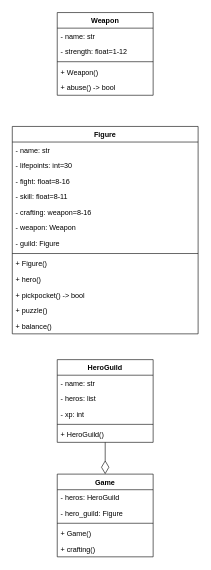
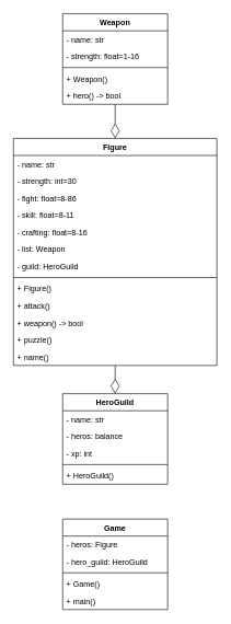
- <mxCell id="20" value="- strength: float=1-12" style="text;strokeColor=none;fillColor=none;align=left;verticalAlign=top;spacingLeft=4;spacingRight=4;overflow=hidden;rotatable=0;points=[[0,0.5],[1,0.5]];portConstraint=eastwest;" vertex="1" parent="18"><mxGeometry y="52" width="160" height="26" as="geometry" /></mxCell>
+ <mxCell id="20" value="- strength: float=1-16" style="text;strokeColor=none;fillColor=none;align=left;verticalAlign=top;spacingLeft=4;spacingRight=4;overflow=hidden;rotatable=0;points=[[0,0.5],[1,0.5]];portConstraint=eastwest;" vertex="1" parent="18"><mxGeometry y="52" width="160" height="26" as="geometry" /></mxCell>
- <mxCell id="23" value="+ abuse() -&gt; bool" style="text;strokeColor=none;fillColor=none;align=left;verticalAlign=top;spacingLeft=4;spacingRight=4;overflow=hidden;rotatable=0;points=[[0,0.5],[1,0.5]];portConstraint=eastwest;" vertex="1" parent="18"><mxGeometry y="112" width="160" height="26" as="geometry" /></mxCell>
+ <mxCell id="23" value="+ hero() -&gt; bool" style="text;strokeColor=none;fillColor=none;align=left;verticalAlign=top;spacingLeft=4;spacingRight=4;overflow=hidden;rotatable=0;points=[[0,0.5],[1,0.5]];portConstraint=eastwest;" vertex="1" parent="18"><mxGeometry y="112" width="160" height="26" as="geometry" /></mxCell>
+ <mxCell id="17" style="edgeStyle=orthogonalEdgeStyle;rounded=0;orthogonalLoop=1;jettySize=auto;html=1;exitX=0.5;exitY=1;exitDx=0;exitDy=0;entryX=0.5;entryY=0;entryDx=0;entryDy=0;endArrow=diamondThin;endFill=0;strokeWidth=1;endSize=20;" edge="1" parent="1" source="18" target="3"><mxGeometry relative="1" as="geometry" /></mxCell>
- <mxCell id="5" value="- lifepoints: int=30" style="text;strokeColor=none;fillColor=none;align=left;verticalAlign=top;spacingLeft=4;spacingRight=4;overflow=hidden;rotatable=0;points=[[0,0.5],[1,0.5]];portConstraint=eastwest;" vertex="1" parent="3"><mxGeometry y="52" width="310" height="26" as="geometry" /></mxCell>
+ <mxCell id="5" value="- strength: int=30" style="text;strokeColor=none;fillColor=none;align=left;verticalAlign=top;spacingLeft=4;spacingRight=4;overflow=hidden;rotatable=0;points=[[0,0.5],[1,0.5]];portConstraint=eastwest;" vertex="1" parent="3"><mxGeometry y="52" width="310" height="26" as="geometry" /></mxCell>
- <mxCell id="6" value="- fight: float=8-16" style="text;strokeColor=none;fillColor=none;align=left;verticalAlign=top;spacingLeft=4;spacingRight=4;overflow=hidden;rotatable=0;points=[[0,0.5],[1,0.5]];portConstraint=eastwest;" vertex="1" parent="3"><mxGeometry y="78" width="310" height="26" as="geometry" /></mxCell>
+ <mxCell id="6" value="- fight: float=8-86" style="text;strokeColor=none;fillColor=none;align=left;verticalAlign=top;spacingLeft=4;spacingRight=4;overflow=hidden;rotatable=0;points=[[0,0.5],[1,0.5]];portConstraint=eastwest;" vertex="1" parent="3"><mxGeometry y="78" width="310" height="26" as="geometry" /></mxCell>
- <mxCell id="8" value="- crafting: weapon=8-16" style="text;strokeColor=none;fillColor=none;align=left;verticalAlign=top;spacingLeft=4;spacingRight=4;overflow=hidden;rotatable=0;points=[[0,0.5],[1,0.5]];portConstraint=eastwest;" vertex="1" parent="3"><mxGeometry y="130" width="310" height="26" as="geometry" /></mxCell>
+ <mxCell id="8" value="- crafting: float=8-16" style="text;strokeColor=none;fillColor=none;align=left;verticalAlign=top;spacingLeft=4;spacingRight=4;overflow=hidden;rotatable=0;points=[[0,0.5],[1,0.5]];portConstraint=eastwest;" vertex="1" parent="3"><mxGeometry y="130" width="310" height="26" as="geometry" /></mxCell>
- <mxCell id="9" value="- weapon: Weapon" style="text;strokeColor=none;fillColor=none;align=left;verticalAlign=top;spacingLeft=4;spacingRight=4;overflow=hidden;rotatable=0;points=[[0,0.5],[1,0.5]];portConstraint=eastwest;" vertex="1" parent="3"><mxGeometry y="156" width="310" height="26" as="geometry" /></mxCell>
+ <mxCell id="9" value="- list: Weapon" style="text;strokeColor=none;fillColor=none;align=left;verticalAlign=top;spacingLeft=4;spacingRight=4;overflow=hidden;rotatable=0;points=[[0,0.5],[1,0.5]];portConstraint=eastwest;" vertex="1" parent="3"><mxGeometry y="156" width="310" height="26" as="geometry" /></mxCell>
- <mxCell id="10" value="- guild: Figure" style="text;strokeColor=none;fillColor=none;align=left;verticalAlign=top;spacingLeft=4;spacingRight=4;overflow=hidden;rotatable=0;points=[[0,0.5],[1,0.5]];portConstraint=eastwest;" vertex="1" parent="3"><mxGeometry y="182" width="310" height="26" as="geometry" /></mxCell>
+ <mxCell id="10" value="- guild: HeroGuild" style="text;strokeColor=none;fillColor=none;align=left;verticalAlign=top;spacingLeft=4;spacingRight=4;overflow=hidden;rotatable=0;points=[[0,0.5],[1,0.5]];portConstraint=eastwest;" vertex="1" parent="3"><mxGeometry y="182" width="310" height="26" as="geometry" /></mxCell>
- <mxCell id="13" value="+ hero()" style="text;strokeColor=none;fillColor=none;align=left;verticalAlign=top;spacingLeft=4;spacingRight=4;overflow=hidden;rotatable=0;points=[[0,0.5],[1,0.5]];portConstraint=eastwest;" vertex="1" parent="3"><mxGeometry y="242" width="310" height="26" as="geometry" /></mxCell>
+ <mxCell id="13" value="+ attack()" style="text;strokeColor=none;fillColor=none;align=left;verticalAlign=top;spacingLeft=4;spacingRight=4;overflow=hidden;rotatable=0;points=[[0,0.5],[1,0.5]];portConstraint=eastwest;" vertex="1" parent="3"><mxGeometry y="242" width="310" height="26" as="geometry" /></mxCell>
- <mxCell id="14" value="+ pickpocket() -&gt; bool" style="text;strokeColor=none;fillColor=none;align=left;verticalAlign=top;spacingLeft=4;spacingRight=4;overflow=hidden;rotatable=0;points=[[0,0.5],[1,0.5]];portConstraint=eastwest;" vertex="1" parent="3"><mxGeometry y="268" width="310" height="26" as="geometry" /></mxCell>
+ <mxCell id="14" value="+ weapon() -&gt; bool" style="text;strokeColor=none;fillColor=none;align=left;verticalAlign=top;spacingLeft=4;spacingRight=4;overflow=hidden;rotatable=0;points=[[0,0.5],[1,0.5]];portConstraint=eastwest;" vertex="1" parent="3"><mxGeometry y="268" width="310" height="26" as="geometry" /></mxCell>
- <mxCell id="16" value="+ balance()" style="text;strokeColor=none;fillColor=none;align=left;verticalAlign=top;spacingLeft=4;spacingRight=4;overflow=hidden;rotatable=0;points=[[0,0.5],[1,0.5]];portConstraint=eastwest;" vertex="1" parent="3"><mxGeometry y="320" width="310" height="26" as="geometry" /></mxCell>
+ <mxCell id="16" value="+ name()" style="text;strokeColor=none;fillColor=none;align=left;verticalAlign=top;spacingLeft=4;spacingRight=4;overflow=hidden;rotatable=0;points=[[0,0.5],[1,0.5]];portConstraint=eastwest;" vertex="1" parent="3"><mxGeometry y="320" width="310" height="26" as="geometry" /></mxCell>
+ <mxCell id="2" style="edgeStyle=orthogonalEdgeStyle;rounded=0;orthogonalLoop=1;jettySize=auto;html=1;exitX=0.5;exitY=1;exitDx=0;exitDy=0;entryX=0.5;entryY=0;entryDx=0;entryDy=0;endArrow=diamondThin;endFill=0;strokeWidth=1;endSize=20;" edge="1" parent="1" source="3" target="31"><mxGeometry relative="1" as="geometry" /></mxCell>
- <mxCell id="33" value="- heros: list" style="text;strokeColor=none;fillColor=none;align=left;verticalAlign=top;spacingLeft=4;spacingRight=4;overflow=hidden;rotatable=0;points=[[0,0.5],[1,0.5]];portConstraint=eastwest;" vertex="1" parent="31"><mxGeometry y="52" width="160" height="26" as="geometry" /></mxCell>
+ <mxCell id="33" value="- heros: balance" style="text;strokeColor=none;fillColor=none;align=left;verticalAlign=top;spacingLeft=4;spacingRight=4;overflow=hidden;rotatable=0;points=[[0,0.5],[1,0.5]];portConstraint=eastwest;" vertex="1" parent="31"><mxGeometry y="52" width="160" height="26" as="geometry" /></mxCell>
- <mxCell id="30" style="edgeStyle=orthogonalEdgeStyle;rounded=0;orthogonalLoop=1;jettySize=auto;html=1;exitX=0.5;exitY=1;exitDx=0;exitDy=0;entryX=0.5;entryY=0;entryDx=0;entryDy=0;endArrow=diamondThin;endFill=0;strokeWidth=1;jumpSize=18;strokeColor=default;arcSize=20;endSize=20;" edge="1" parent="1" source="31" target="24"><mxGeometry relative="1" as="geometry" /></mxCell>
- <mxCell id="25" value="- heros: HeroGuild" style="text;strokeColor=none;fillColor=none;align=left;verticalAlign=top;spacingLeft=4;spacingRight=4;overflow=hidden;rotatable=0;points=[[0,0.5],[1,0.5]];portConstraint=eastwest;" vertex="1" parent="24"><mxGeometry y="26" width="160" height="26" as="geometry" /></mxCell>
+ <mxCell id="25" value="- heros: Figure" style="text;strokeColor=none;fillColor=none;align=left;verticalAlign=top;spacingLeft=4;spacingRight=4;overflow=hidden;rotatable=0;points=[[0,0.5],[1,0.5]];portConstraint=eastwest;" vertex="1" parent="24"><mxGeometry y="26" width="160" height="26" as="geometry" /></mxCell>
- <mxCell id="26" value="- hero_guild: Figure" style="text;strokeColor=none;fillColor=none;align=left;verticalAlign=top;spacingLeft=4;spacingRight=4;overflow=hidden;rotatable=0;points=[[0,0.5],[1,0.5]];portConstraint=eastwest;" vertex="1" parent="24"><mxGeometry y="52" width="160" height="26" as="geometry" /></mxCell>
+ <mxCell id="26" value="- hero_guild: HeroGuild" style="text;strokeColor=none;fillColor=none;align=left;verticalAlign=top;spacingLeft=4;spacingRight=4;overflow=hidden;rotatable=0;points=[[0,0.5],[1,0.5]];portConstraint=eastwest;" vertex="1" parent="24"><mxGeometry y="52" width="160" height="26" as="geometry" /></mxCell>
- <mxCell id="29" value="+ crafting()" style="text;strokeColor=none;fillColor=none;align=left;verticalAlign=top;spacingLeft=4;spacingRight=4;overflow=hidden;rotatable=0;points=[[0,0.5],[1,0.5]];portConstraint=eastwest;" vertex="1" parent="24"><mxGeometry y="112" width="160" height="26" as="geometry" /></mxCell>
+ <mxCell id="29" value="+ main()" style="text;strokeColor=none;fillColor=none;align=left;verticalAlign=top;spacingLeft=4;spacingRight=4;overflow=hidden;rotatable=0;points=[[0,0.5],[1,0.5]];portConstraint=eastwest;" vertex="1" parent="24"><mxGeometry y="112" width="160" height="26" as="geometry" /></mxCell>
